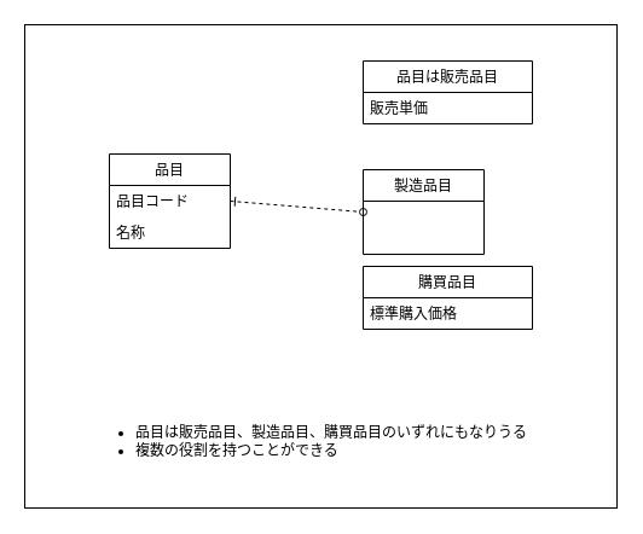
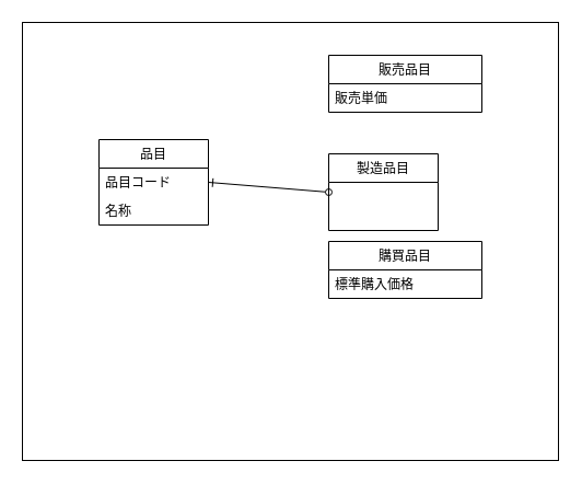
- <mxCell id="3" value="品目は販売品目" style="swimlane;fontStyle=0;childLayout=stackLayout;horizontal=1;startSize=26;fillColor=none;horizontalStack=0;resizeParent=1;resizeParentMax=0;resizeLast=0;collapsible=0;marginBottom=0;swimlaneLine=1;strokeColor=default;connectable=1;allowArrows=1;" parent="1" vertex="1"><mxGeometry x="300" y="50" width="140" height="52" as="geometry"><mxRectangle x="390" y="120" width="80" height="26" as="alternateBounds" /></mxGeometry></mxCell>
+ <mxCell id="3" value="販売品目" style="swimlane;fontStyle=0;childLayout=stackLayout;horizontal=1;startSize=26;fillColor=none;horizontalStack=0;resizeParent=1;resizeParentMax=0;resizeLast=0;collapsible=0;marginBottom=0;swimlaneLine=1;strokeColor=default;connectable=1;allowArrows=1;" parent="1" vertex="1"><mxGeometry x="300" y="50" width="140" height="52" as="geometry"><mxRectangle x="390" y="120" width="80" height="26" as="alternateBounds" /></mxGeometry></mxCell>
- <mxCell id="12" style="edgeStyle=none;html=1;entryX=0;entryY=0.5;entryDx=0;entryDy=0;exitX=1;exitY=0.5;exitDx=0;exitDy=0;startArrow=ERone;startFill=0;endArrow=oval;endFill=0;dashed=1;" edge="1" parent="1" source="6" target="11"><mxGeometry relative="1" as="geometry" /></mxCell>
+ <mxCell id="12" style="edgeStyle=none;html=1;entryX=0;entryY=0.5;entryDx=0;entryDy=0;exitX=1;exitY=0.5;exitDx=0;exitDy=0;startArrow=ERone;startFill=0;endArrow=oval;endFill=0;" edge="1" parent="1" source="6" target="11"><mxGeometry relative="1" as="geometry" /></mxCell>
- <mxCell id="8" value="&lt;ul&gt;&lt;li&gt;品目は販売品目、製造品目、購買品目のいずれにもなりうる&lt;/li&gt;&lt;li&gt;複数の役割を持つことができる&lt;/li&gt;&lt;/ul&gt;" style="text;html=1;strokeColor=none;fillColor=none;align=left;verticalAlign=middle;whiteSpace=wrap;rounded=0;" parent="1" vertex="1"><mxGeometry x="70" y="350" width="410" height="30" as="geometry" /></mxCell>
